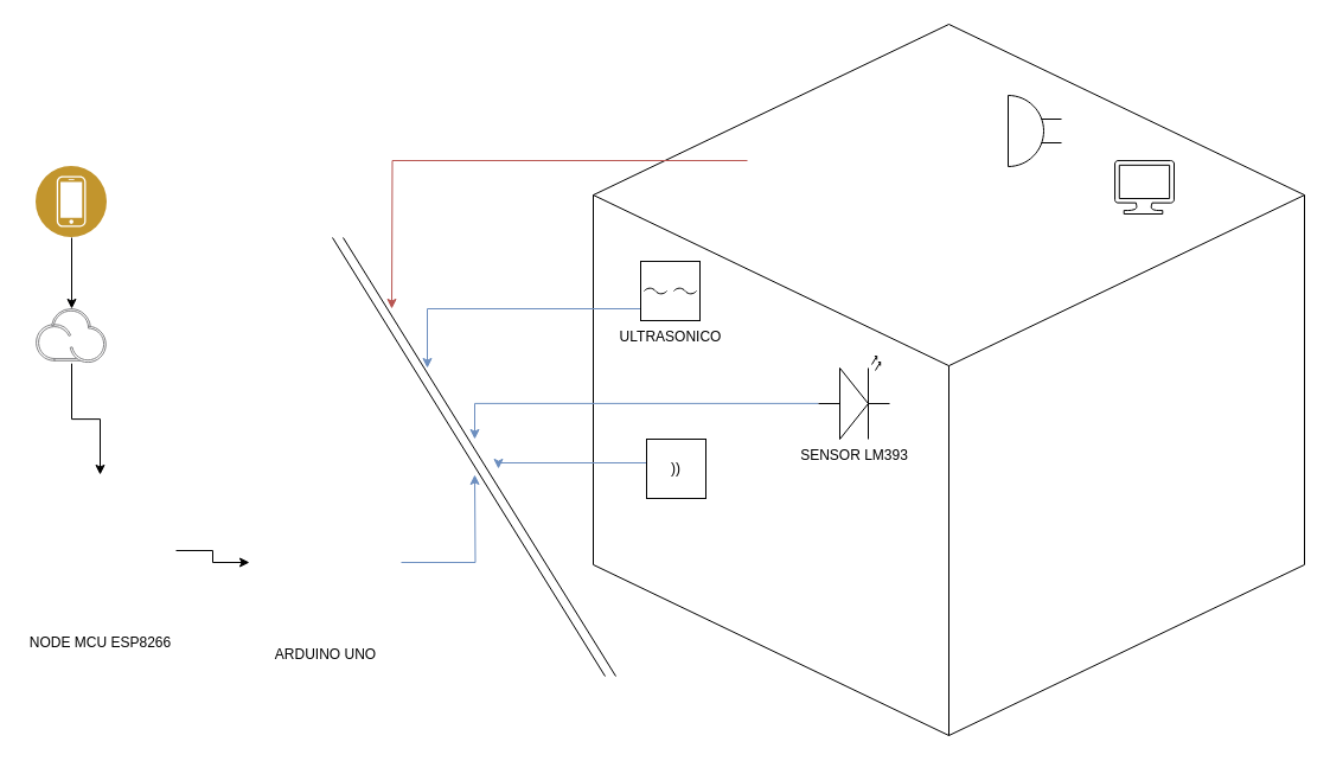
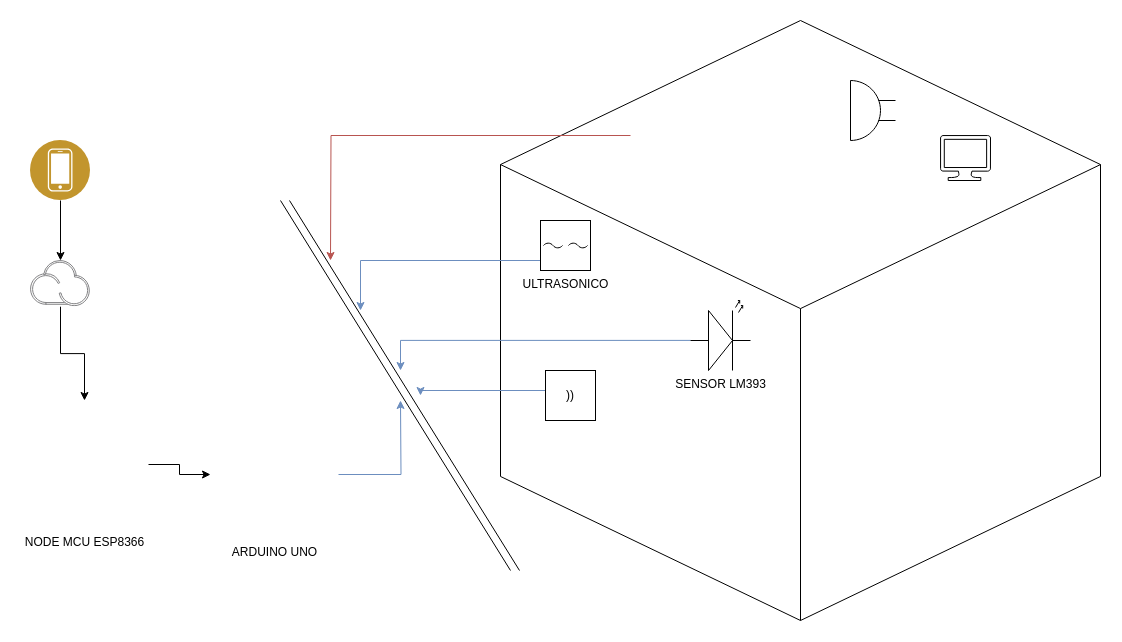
- <mxCell id="7" value="NODE MCU ESP8266" style="shape=image;html=1;verticalAlign=top;verticalLabelPosition=bottom;labelBackgroundColor=#ffffff;imageAspect=0;aspect=fixed;image=https://cdn1.iconfinder.com/data/icons/heroicons-solid/20/chip-128.png" vertex="1" parent="1"><mxGeometry x="20" y="400" width="128" height="128" as="geometry" /></mxCell>
+ <mxCell id="7" value="NODE MCU ESP8366" style="shape=image;html=1;verticalAlign=top;verticalLabelPosition=bottom;labelBackgroundColor=#ffffff;imageAspect=0;aspect=fixed;image=https://cdn1.iconfinder.com/data/icons/heroicons-solid/20/chip-128.png" vertex="1" parent="1"><mxGeometry x="20" y="400" width="128" height="128" as="geometry" /></mxCell>
